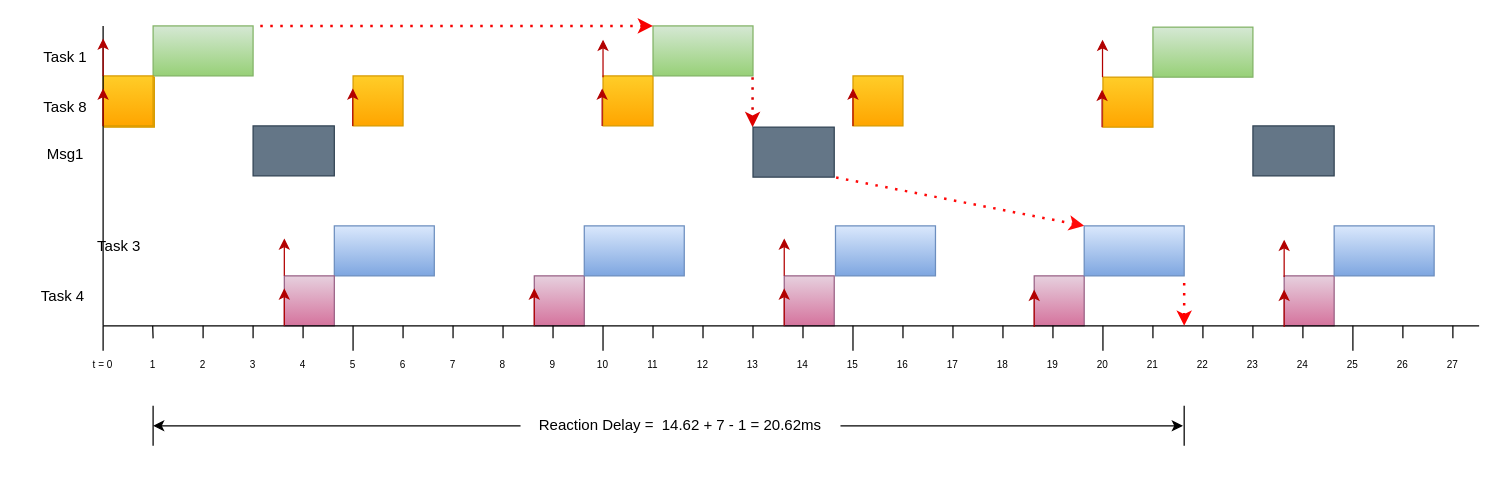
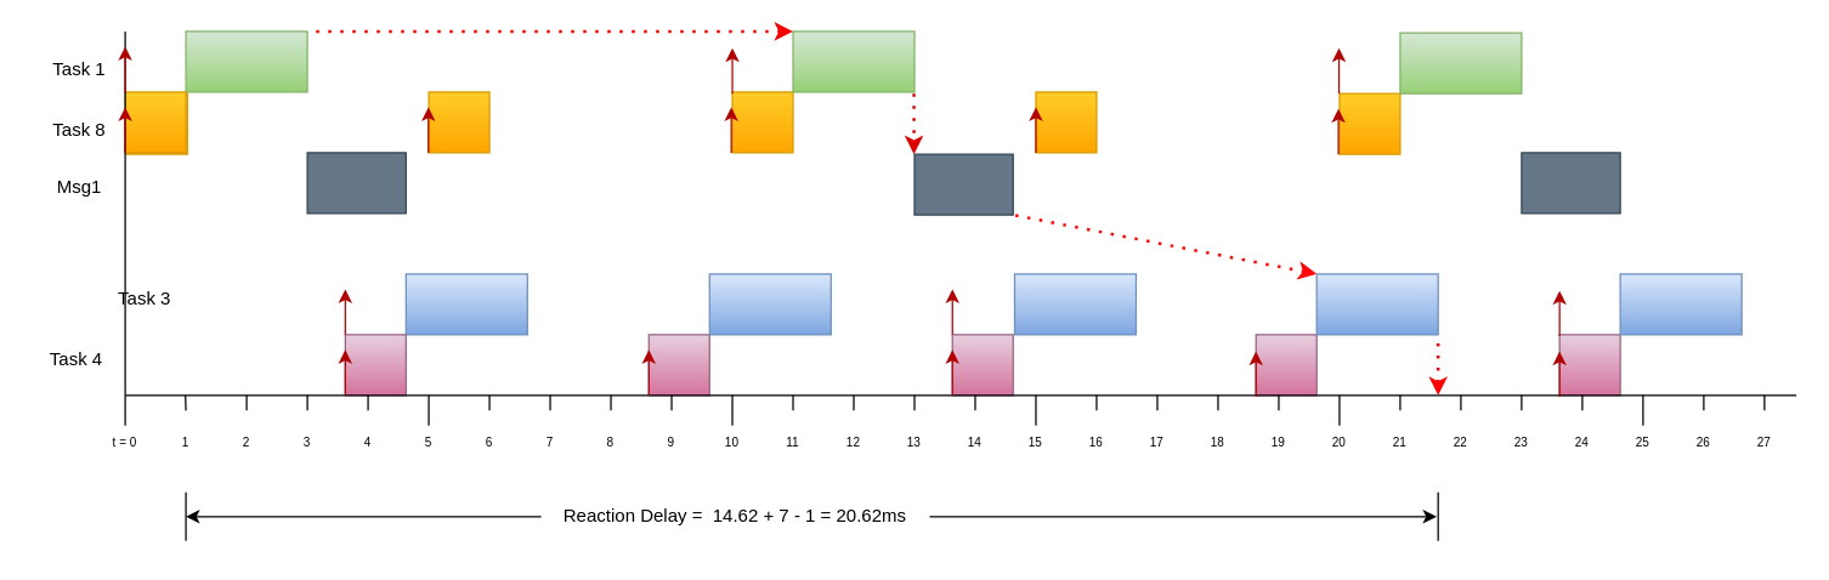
- <mxCell id="108" value="Reaction Delay =&amp;nbsp; 14.62 + 7 - 1 = 20.62ms" style="text;html=1;strokeColor=none;fillColor=none;align=center;verticalAlign=middle;whiteSpace=wrap;rounded=0;" vertex="1" parent="1"><mxGeometry x="416" y="320" width="256" height="40" as="geometry" /></mxCell>
+ <mxCell id="108" value="Reaction Delay =&amp;nbsp; 14.62 + 7 - 1 = 20.62ms" style="text;html=1;strokeColor=none;fillColor=none;align=center;verticalAlign=middle;whiteSpace=wrap;rounded=0;" vertex="1" parent="1"><mxGeometry x="356" y="320" width="256" height="40" as="geometry" /></mxCell>
